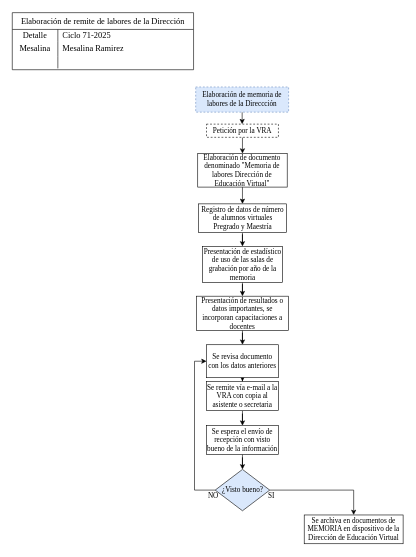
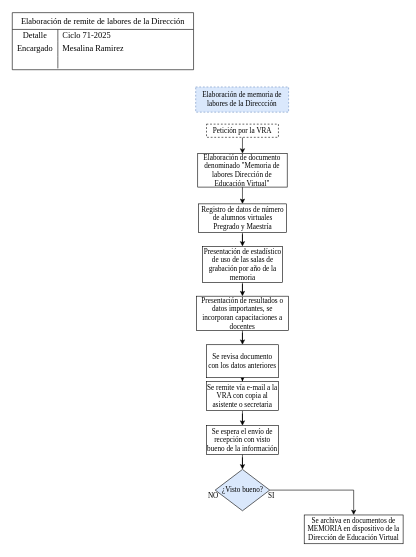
- <mxCell id="7" value="&lt;font&gt;Mesalina&lt;/font&gt;" style="shape=partialRectangle;html=1;whiteSpace=wrap;connectable=0;fillColor=none;top=0;left=0;bottom=0;right=0;overflow=hidden;strokeColor=inherit;fontSize=14;fontFamily=Times New Roman;" vertex="1" parent="6"><mxGeometry width="76" height="25" as="geometry"><mxRectangle width="76" height="25" as="alternateBounds" /></mxGeometry></mxCell>
+ <mxCell id="7" value="&lt;font&gt;Encargado&lt;/font&gt;" style="shape=partialRectangle;html=1;whiteSpace=wrap;connectable=0;fillColor=none;top=0;left=0;bottom=0;right=0;overflow=hidden;strokeColor=inherit;fontSize=14;fontFamily=Times New Roman;" vertex="1" parent="6"><mxGeometry width="76" height="25" as="geometry"><mxRectangle width="76" height="25" as="alternateBounds" /></mxGeometry></mxCell>
- <mxCell id="12" value="" style="edgeStyle=orthogonalEdgeStyle;rounded=0;orthogonalLoop=1;jettySize=auto;html=1;fontSize=12;" edge="1" parent="1" source="13" target="15"><mxGeometry relative="1" as="geometry" /></mxCell>
- <mxCell id="31" style="edgeStyle=orthogonalEdgeStyle;rounded=0;orthogonalLoop=1;jettySize=auto;html=1;exitX=0;exitY=0.5;exitDx=0;exitDy=0;entryX=0;entryY=0.5;entryDx=0;entryDy=0;" edge="1" parent="1" source="32" target="25"><mxGeometry relative="1" as="geometry" /></mxCell>
